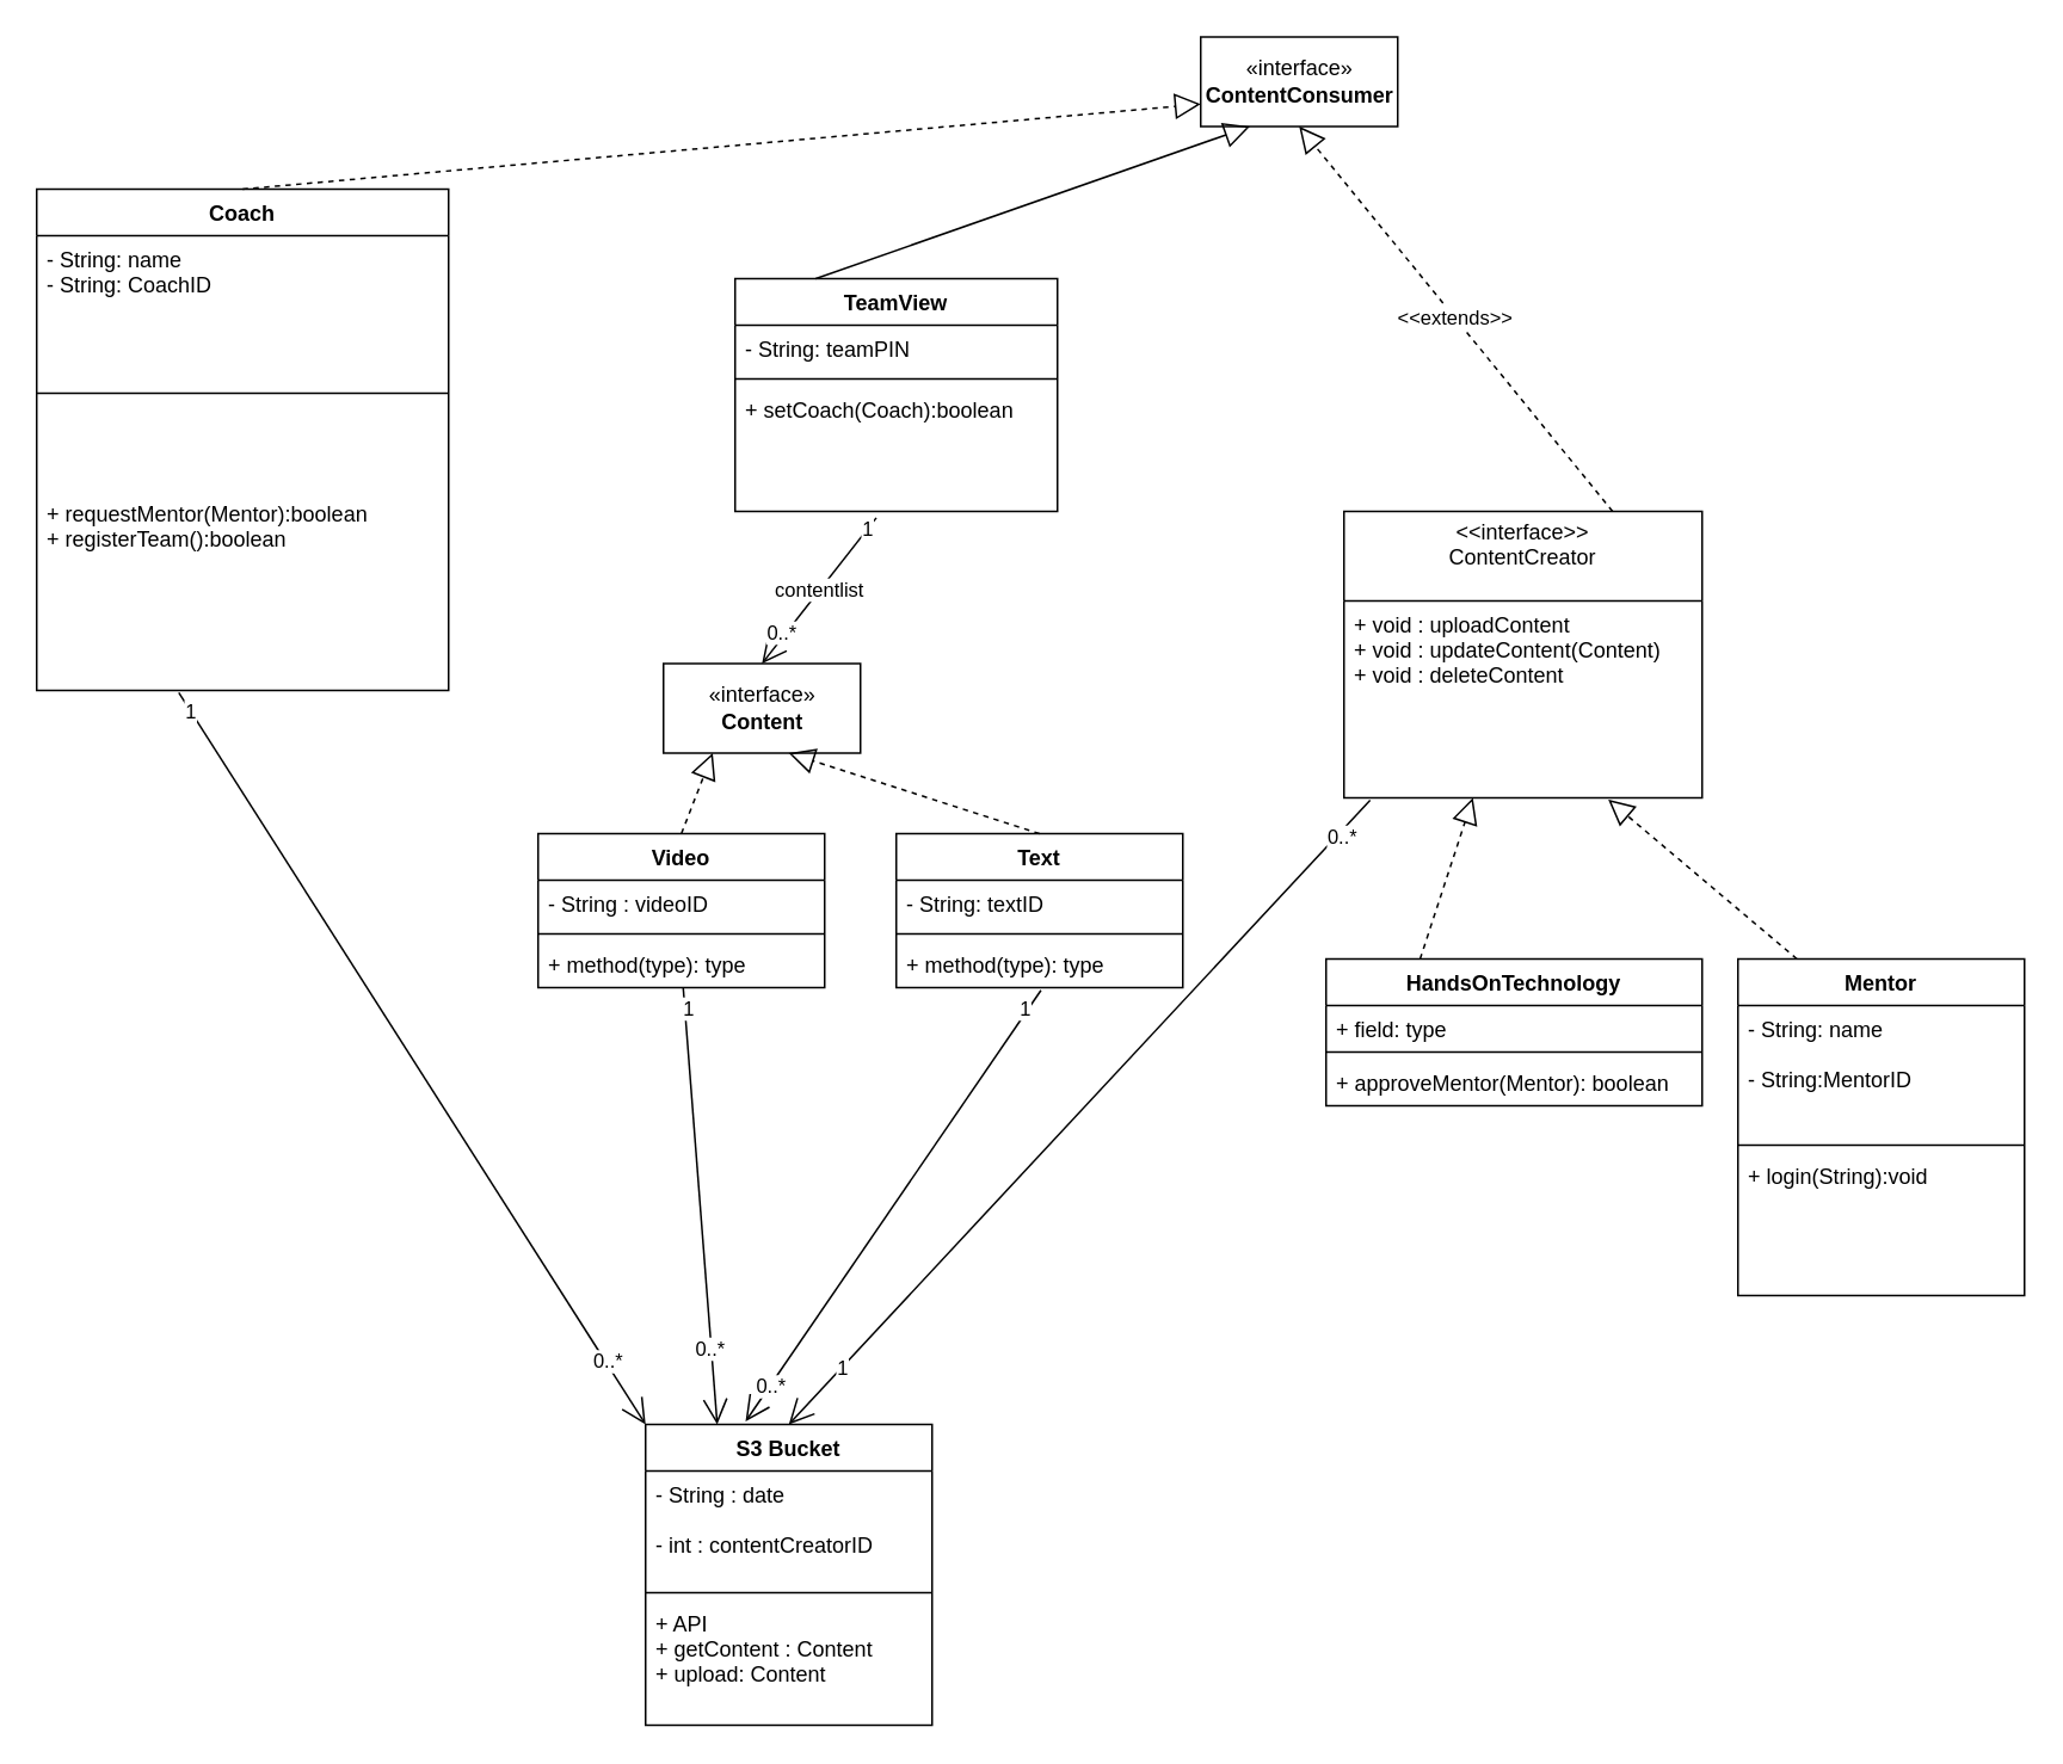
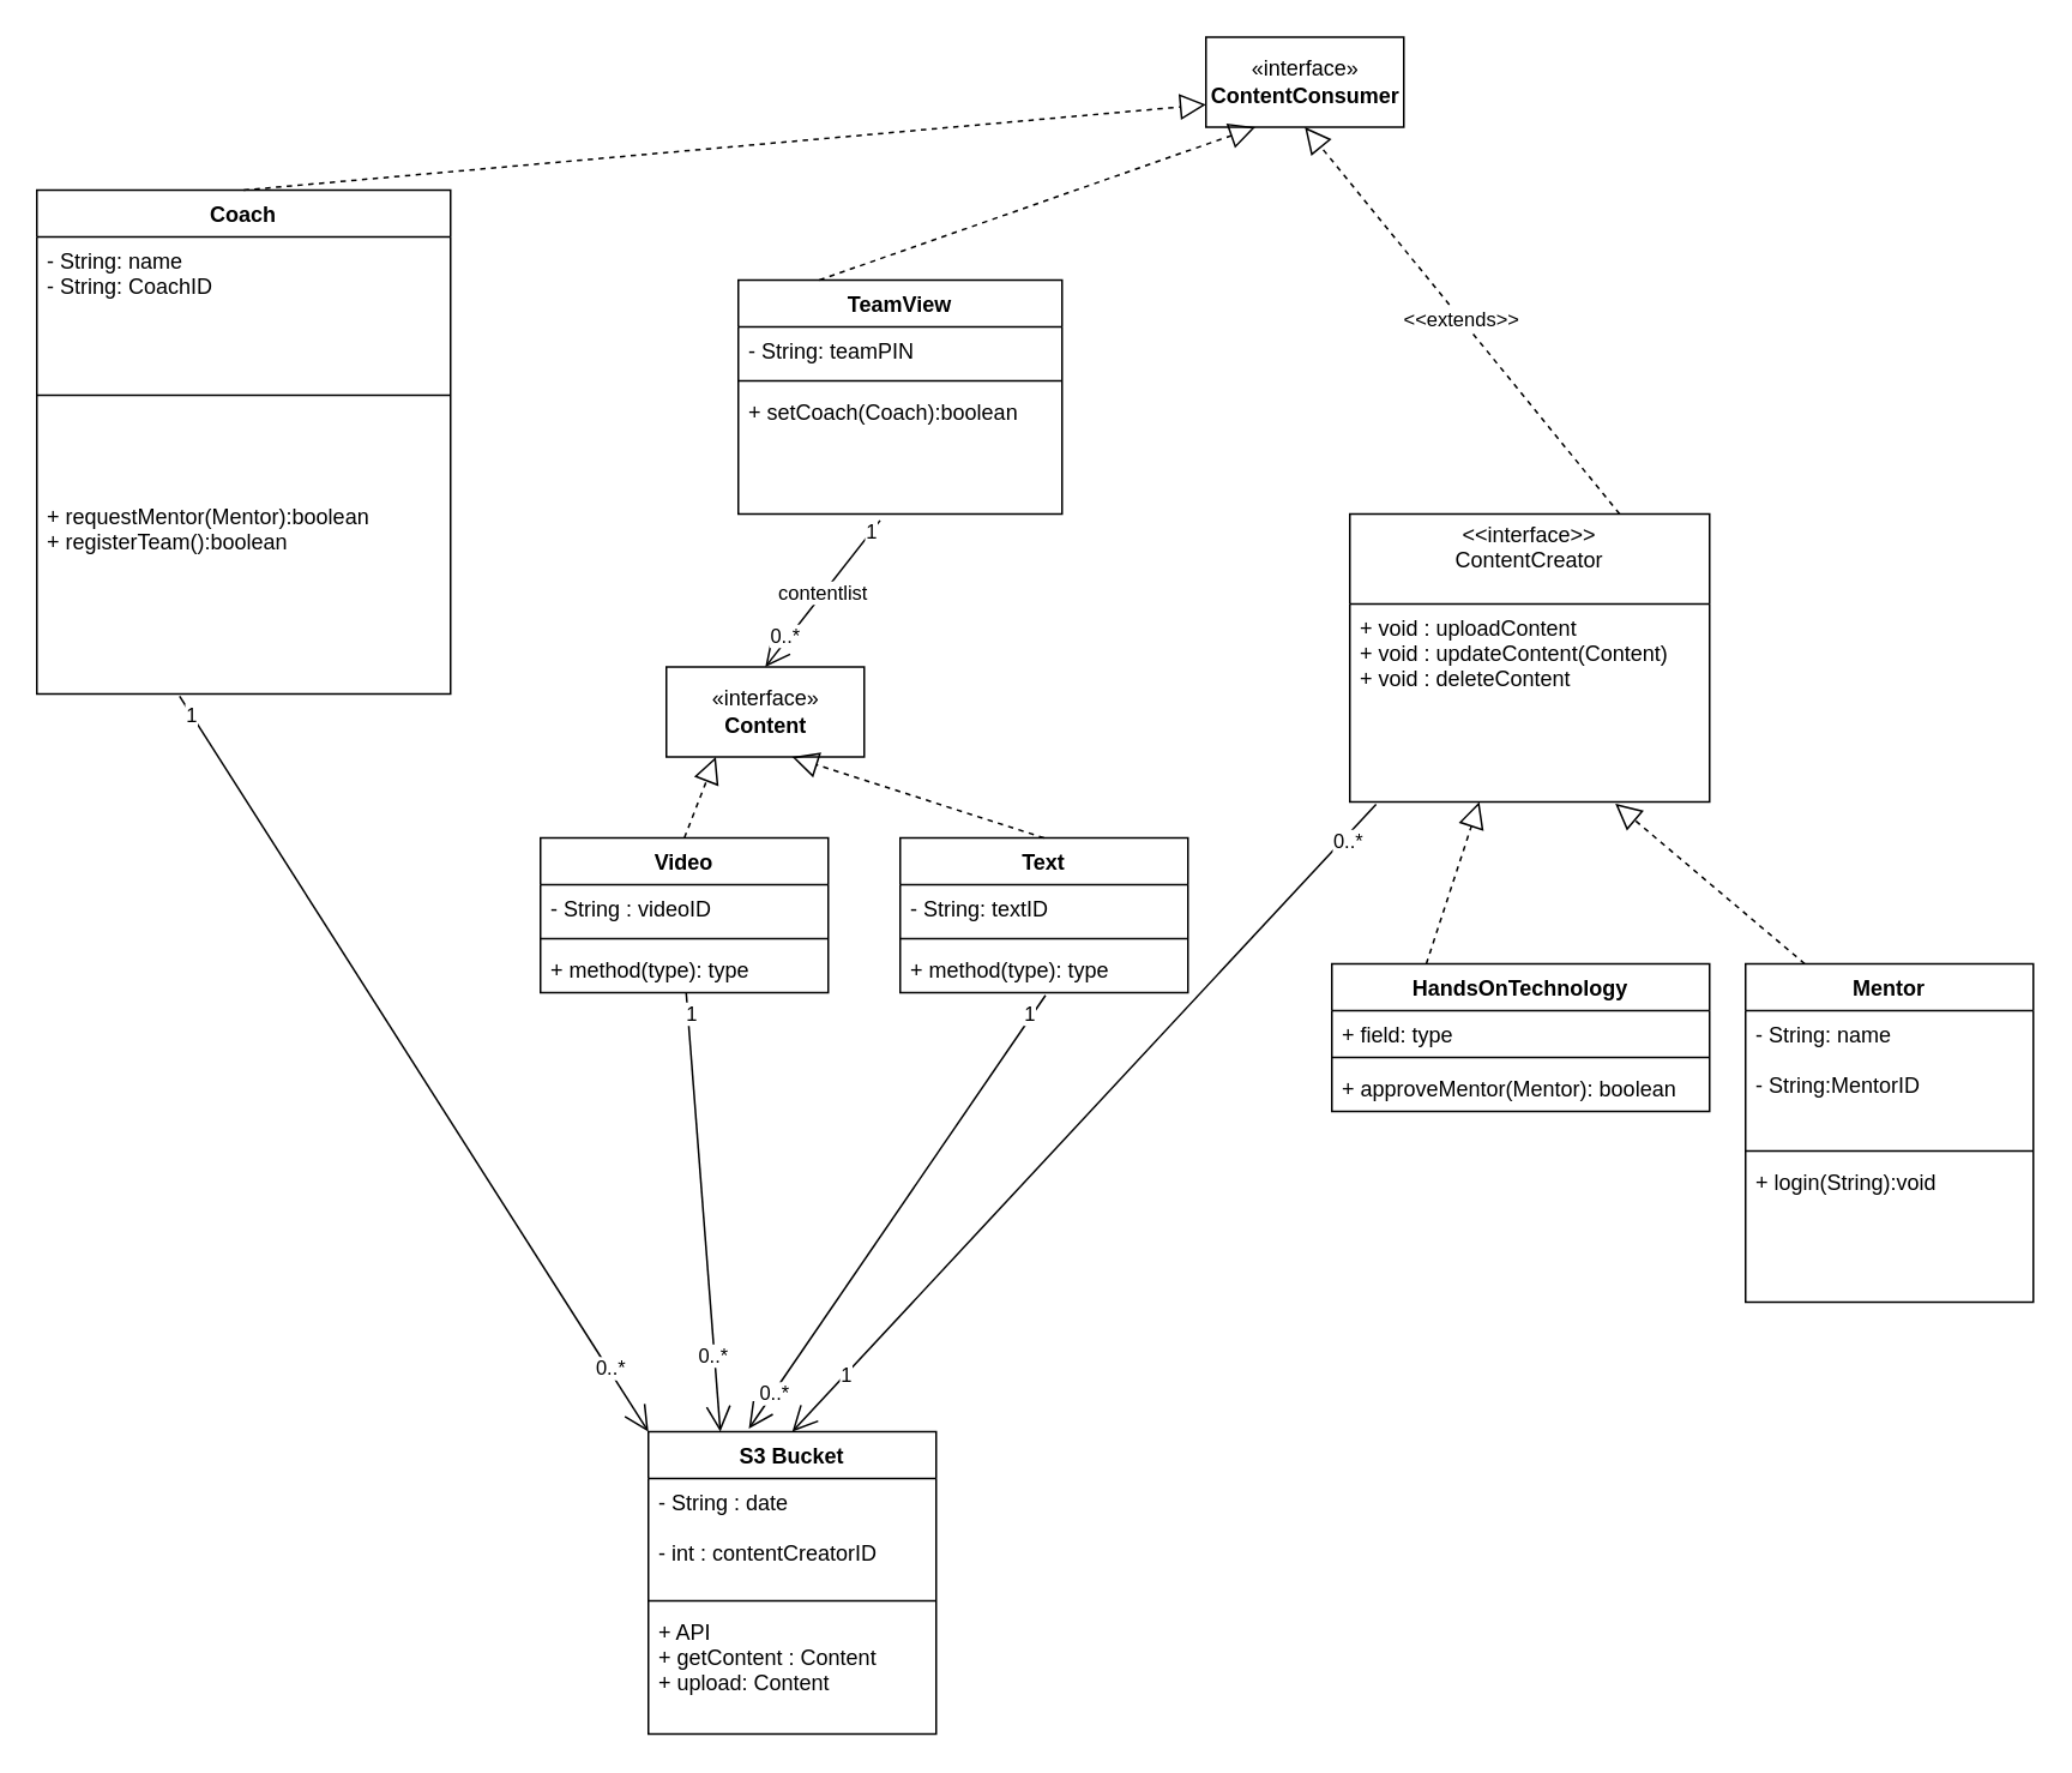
- <mxCell id="34" value="" style="endArrow=block;dashed=0;endFill=0;endSize=12;html=1;rounded=0;entryX=0.25;entryY=1;entryDx=0;entryDy=0;exitX=0.25;exitY=0;exitDx=0;exitDy=0;" parent="1" source="29" target="7" edge="1"><mxGeometry width="160" relative="1" as="geometry"><mxPoint x="510" y="165" as="sourcePoint" /><mxPoint x="587.5" y="45" as="targetPoint" /></mxGeometry></mxCell>
+ <mxCell id="34" value="" style="endArrow=block;dashed=1;endFill=0;endSize=12;html=1;rounded=0;entryX=0.25;entryY=1;entryDx=0;entryDy=0;exitX=0.25;exitY=0;exitDx=0;exitDy=0;" parent="1" source="29" target="7" edge="1"><mxGeometry width="160" relative="1" as="geometry"><mxPoint x="510" y="165" as="sourcePoint" /><mxPoint x="587.5" y="45" as="targetPoint" /></mxGeometry></mxCell>
